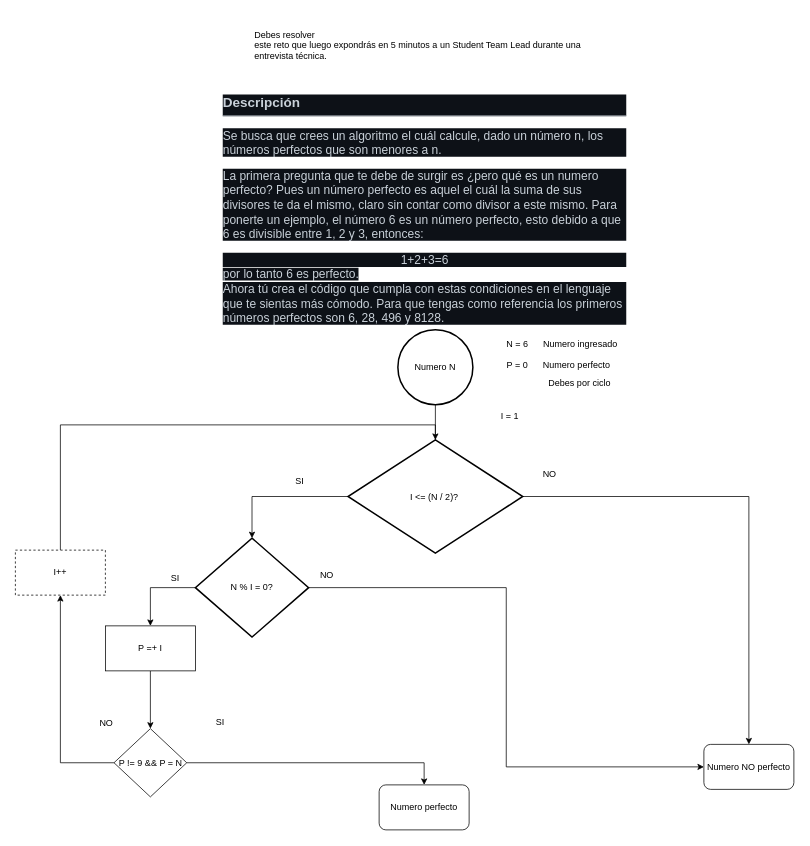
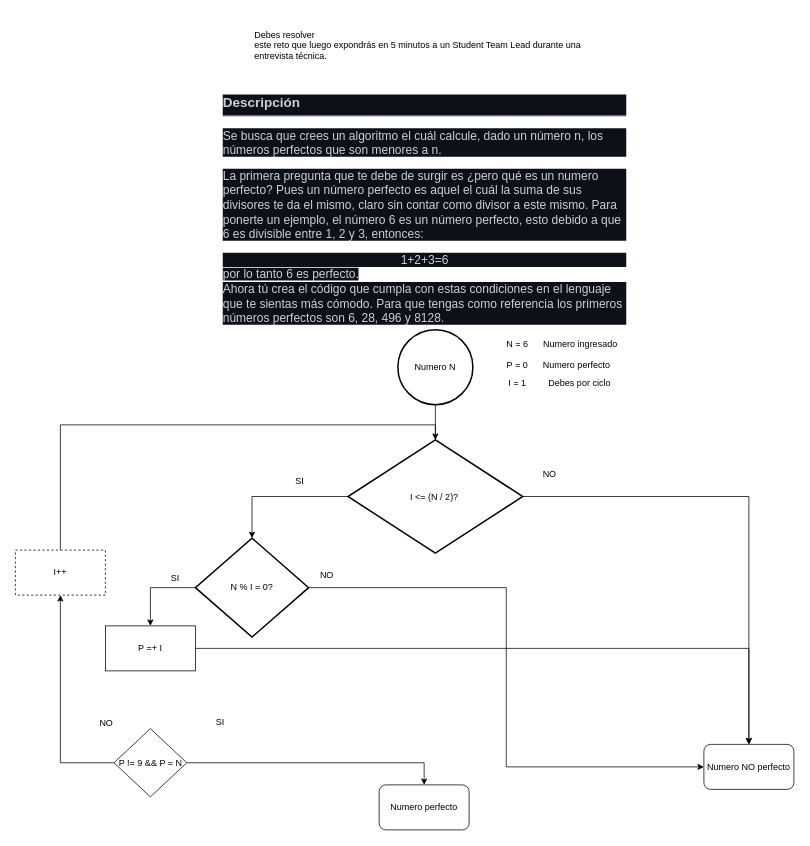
- <mxCell id="13" value="I = 1" style="text;html=1;align=center;verticalAlign=middle;resizable=0;points=[];autosize=1;strokeColor=none;" parent="1" vertex="1"><mxGeometry x="661.5" y="546" width="34" height="18" as="geometry" /></mxCell>
+ <mxCell id="13" value="I = 1" style="text;html=1;align=center;verticalAlign=middle;resizable=0;points=[];autosize=1;strokeColor=none;" parent="1" vertex="1"><mxGeometry x="671.5" y="501" width="34" height="18" as="geometry" /></mxCell>
- <mxCell id="27" value="" style="edgeStyle=orthogonalEdgeStyle;rounded=0;orthogonalLoop=1;jettySize=auto;html=1;" edge="1" parent="1" source="28" target="18"><mxGeometry relative="1" as="geometry" /></mxCell>
+ <mxCell id="27" value="" style="edgeStyle=orthogonalEdgeStyle;rounded=0;orthogonalLoop=1;jettySize=auto;html=1;" edge="1" parent="1" source="28" target="29"><mxGeometry relative="1" as="geometry" /></mxCell>
